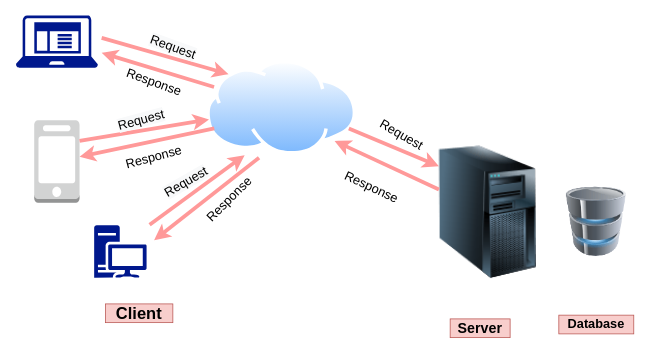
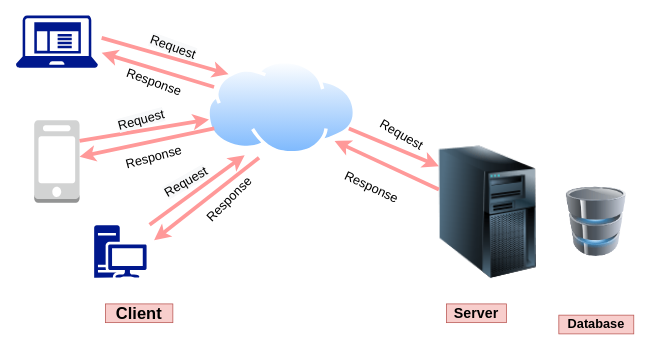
- <mxCell id="8" value="&lt;b&gt;&lt;font style=&quot;font-size: 19px&quot;&gt;Server&lt;/font&gt;&lt;/b&gt;" style="text;html=1;strokeColor=#b85450;fillColor=#f8cecc;align=center;verticalAlign=middle;whiteSpace=wrap;rounded=0;" vertex="1" parent="1"><mxGeometry x="600" y="425" width="80" height="25" as="geometry" /></mxCell>
+ <mxCell id="8" value="&lt;b&gt;&lt;font style=&quot;font-size: 19px&quot;&gt;Server&lt;/font&gt;&lt;/b&gt;" style="text;html=1;strokeColor=#b85450;fillColor=#f8cecc;align=center;verticalAlign=middle;whiteSpace=wrap;rounded=0;" vertex="1" parent="1"><mxGeometry x="595" y="405" width="80" height="25" as="geometry" /></mxCell>
